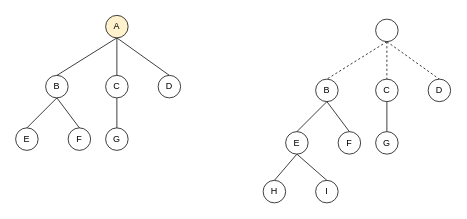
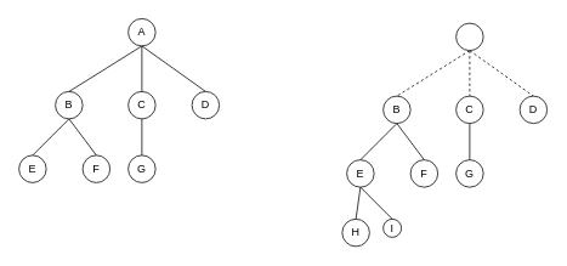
- <mxCell id="5" value="A" style="ellipse;whiteSpace=wrap;html=1;aspect=fixed;fillColor=#fff2cc;" vertex="1" parent="1"><mxGeometry x="140" y="20" width="30" height="30" as="geometry" /></mxCell>
+ <mxCell id="5" value="A" style="ellipse;whiteSpace=wrap;html=1;aspect=fixed;" vertex="1" parent="1"><mxGeometry x="140" y="20" width="30" height="30" as="geometry" /></mxCell>
- <mxCell id="30" value="H" style="ellipse;whiteSpace=wrap;html=1;aspect=fixed;" vertex="1" parent="1"><mxGeometry x="350" y="240" width="30" height="30" as="geometry" /></mxCell>
+ <mxCell id="30" value="H" style="ellipse;whiteSpace=wrap;html=1;aspect=fixed;" vertex="1" parent="1"><mxGeometry x="375" y="240" width="30" height="30" as="geometry" /></mxCell>
- <mxCell id="31" value="I" style="ellipse;whiteSpace=wrap;html=1;aspect=fixed;" vertex="1" parent="1"><mxGeometry x="420" y="240" width="30" height="30" as="geometry" /></mxCell>
+ <mxCell id="31" value="I" style="ellipse;whiteSpace=wrap;html=1;aspect=fixed;" vertex="1" parent="1"><mxGeometry x="420" y="240" width="20" height="20" as="geometry" /></mxCell>
